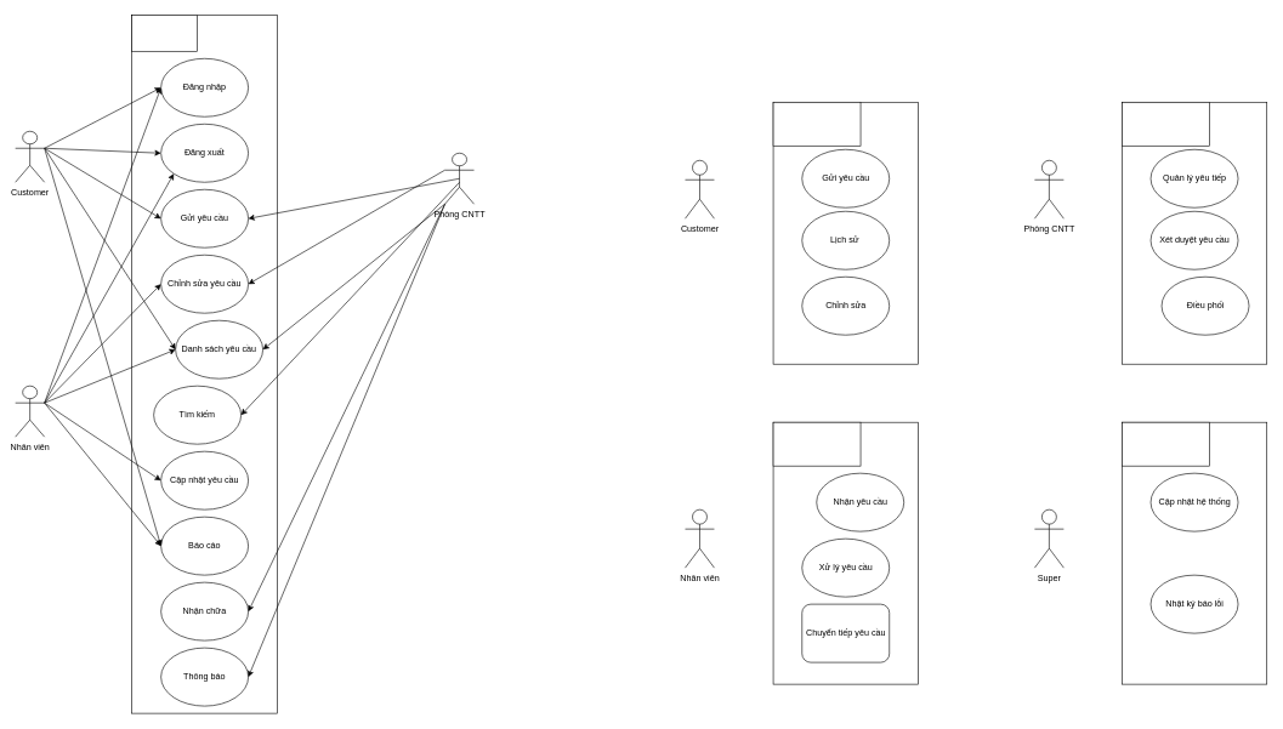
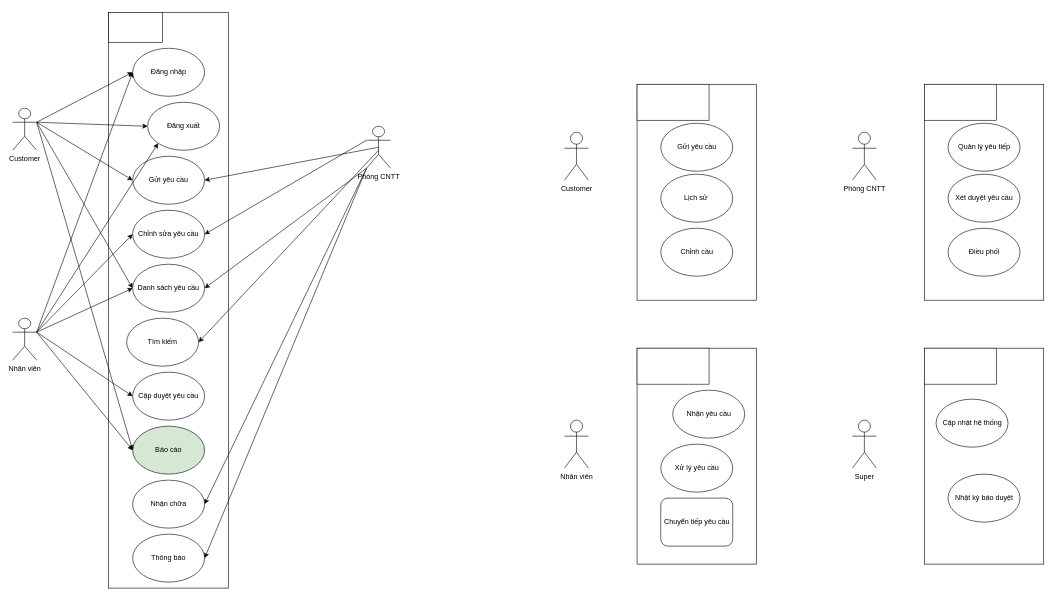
- <mxCell id="6" value="Đăng xuất" style="ellipse;whiteSpace=wrap;html=1;" vertex="1" parent="1"><mxGeometry x="220" y="170" width="120" height="80" as="geometry" /></mxCell>
+ <mxCell id="6" value="Đăng xuất" style="ellipse;whiteSpace=wrap;html=1;" vertex="1" parent="1"><mxGeometry x="245" y="170" width="120" height="80" as="geometry" /></mxCell>
- <mxCell id="39" value="Chỉnh sửa" style="ellipse;whiteSpace=wrap;html=1;" vertex="1" parent="1"><mxGeometry x="1100.5" y="380" width="120" height="80" as="geometry" /></mxCell>
+ <mxCell id="39" value="Chỉnh cầu" style="ellipse;whiteSpace=wrap;html=1;" vertex="1" parent="1"><mxGeometry x="1100.5" y="380" width="120" height="80" as="geometry" /></mxCell>
- <mxCell id="51" value="Điều phối" style="ellipse;whiteSpace=wrap;html=1;" vertex="1" parent="1"><mxGeometry x="1594.5" y="380" width="120" height="80" as="geometry" /></mxCell>
+ <mxCell id="51" value="Điều phối" style="ellipse;whiteSpace=wrap;html=1;" vertex="1" parent="1"><mxGeometry x="1579.5" y="380" width="120" height="80" as="geometry" /></mxCell>
- <mxCell id="9" value="Danh sách yêu cầu" style="ellipse;whiteSpace=wrap;html=1;" vertex="1" parent="1"><mxGeometry x="240" y="440" width="120" height="80" as="geometry" /></mxCell>
+ <mxCell id="9" value="Danh sách yêu cầu" style="ellipse;whiteSpace=wrap;html=1;" vertex="1" parent="1"><mxGeometry x="220" y="440" width="120" height="80" as="geometry" /></mxCell>
- <mxCell id="11" value="Cập nhật yêu cầu" style="ellipse;whiteSpace=wrap;html=1;" vertex="1" parent="1"><mxGeometry x="220" y="620" width="120" height="80" as="geometry" /></mxCell>
+ <mxCell id="11" value="Cập duyệt yêu cầu" style="ellipse;whiteSpace=wrap;html=1;" vertex="1" parent="1"><mxGeometry x="220" y="620" width="120" height="80" as="geometry" /></mxCell>
- <mxCell id="54" value="Cập nhật hệ thống" style="ellipse;whiteSpace=wrap;html=1;" vertex="1" parent="1"><mxGeometry x="1579.5" y="650" width="120" height="80" as="geometry" /></mxCell>
+ <mxCell id="54" value="Cập nhật hệ thống" style="ellipse;whiteSpace=wrap;html=1;" vertex="1" parent="1"><mxGeometry x="1559.5" y="665" width="120" height="80" as="geometry" /></mxCell>
- <mxCell id="27" value="Báo cáo" style="ellipse;whiteSpace=wrap;html=1;" vertex="1" parent="1"><mxGeometry x="220" y="710" width="120" height="80" as="geometry" /></mxCell>
+ <mxCell id="27" value="Báo cáo" style="ellipse;whiteSpace=wrap;html=1;fillColor=#d5e8d4;" vertex="1" parent="1"><mxGeometry x="220" y="710" width="120" height="80" as="geometry" /></mxCell>
- <mxCell id="56" value="Nhật ký báo lỗi" style="ellipse;whiteSpace=wrap;html=1;" vertex="1" parent="1"><mxGeometry x="1579.5" y="790" width="120" height="80" as="geometry" /></mxCell>
+ <mxCell id="56" value="Nhật ký báo duyệt" style="ellipse;whiteSpace=wrap;html=1;" vertex="1" parent="1"><mxGeometry x="1579.5" y="790" width="120" height="80" as="geometry" /></mxCell>
